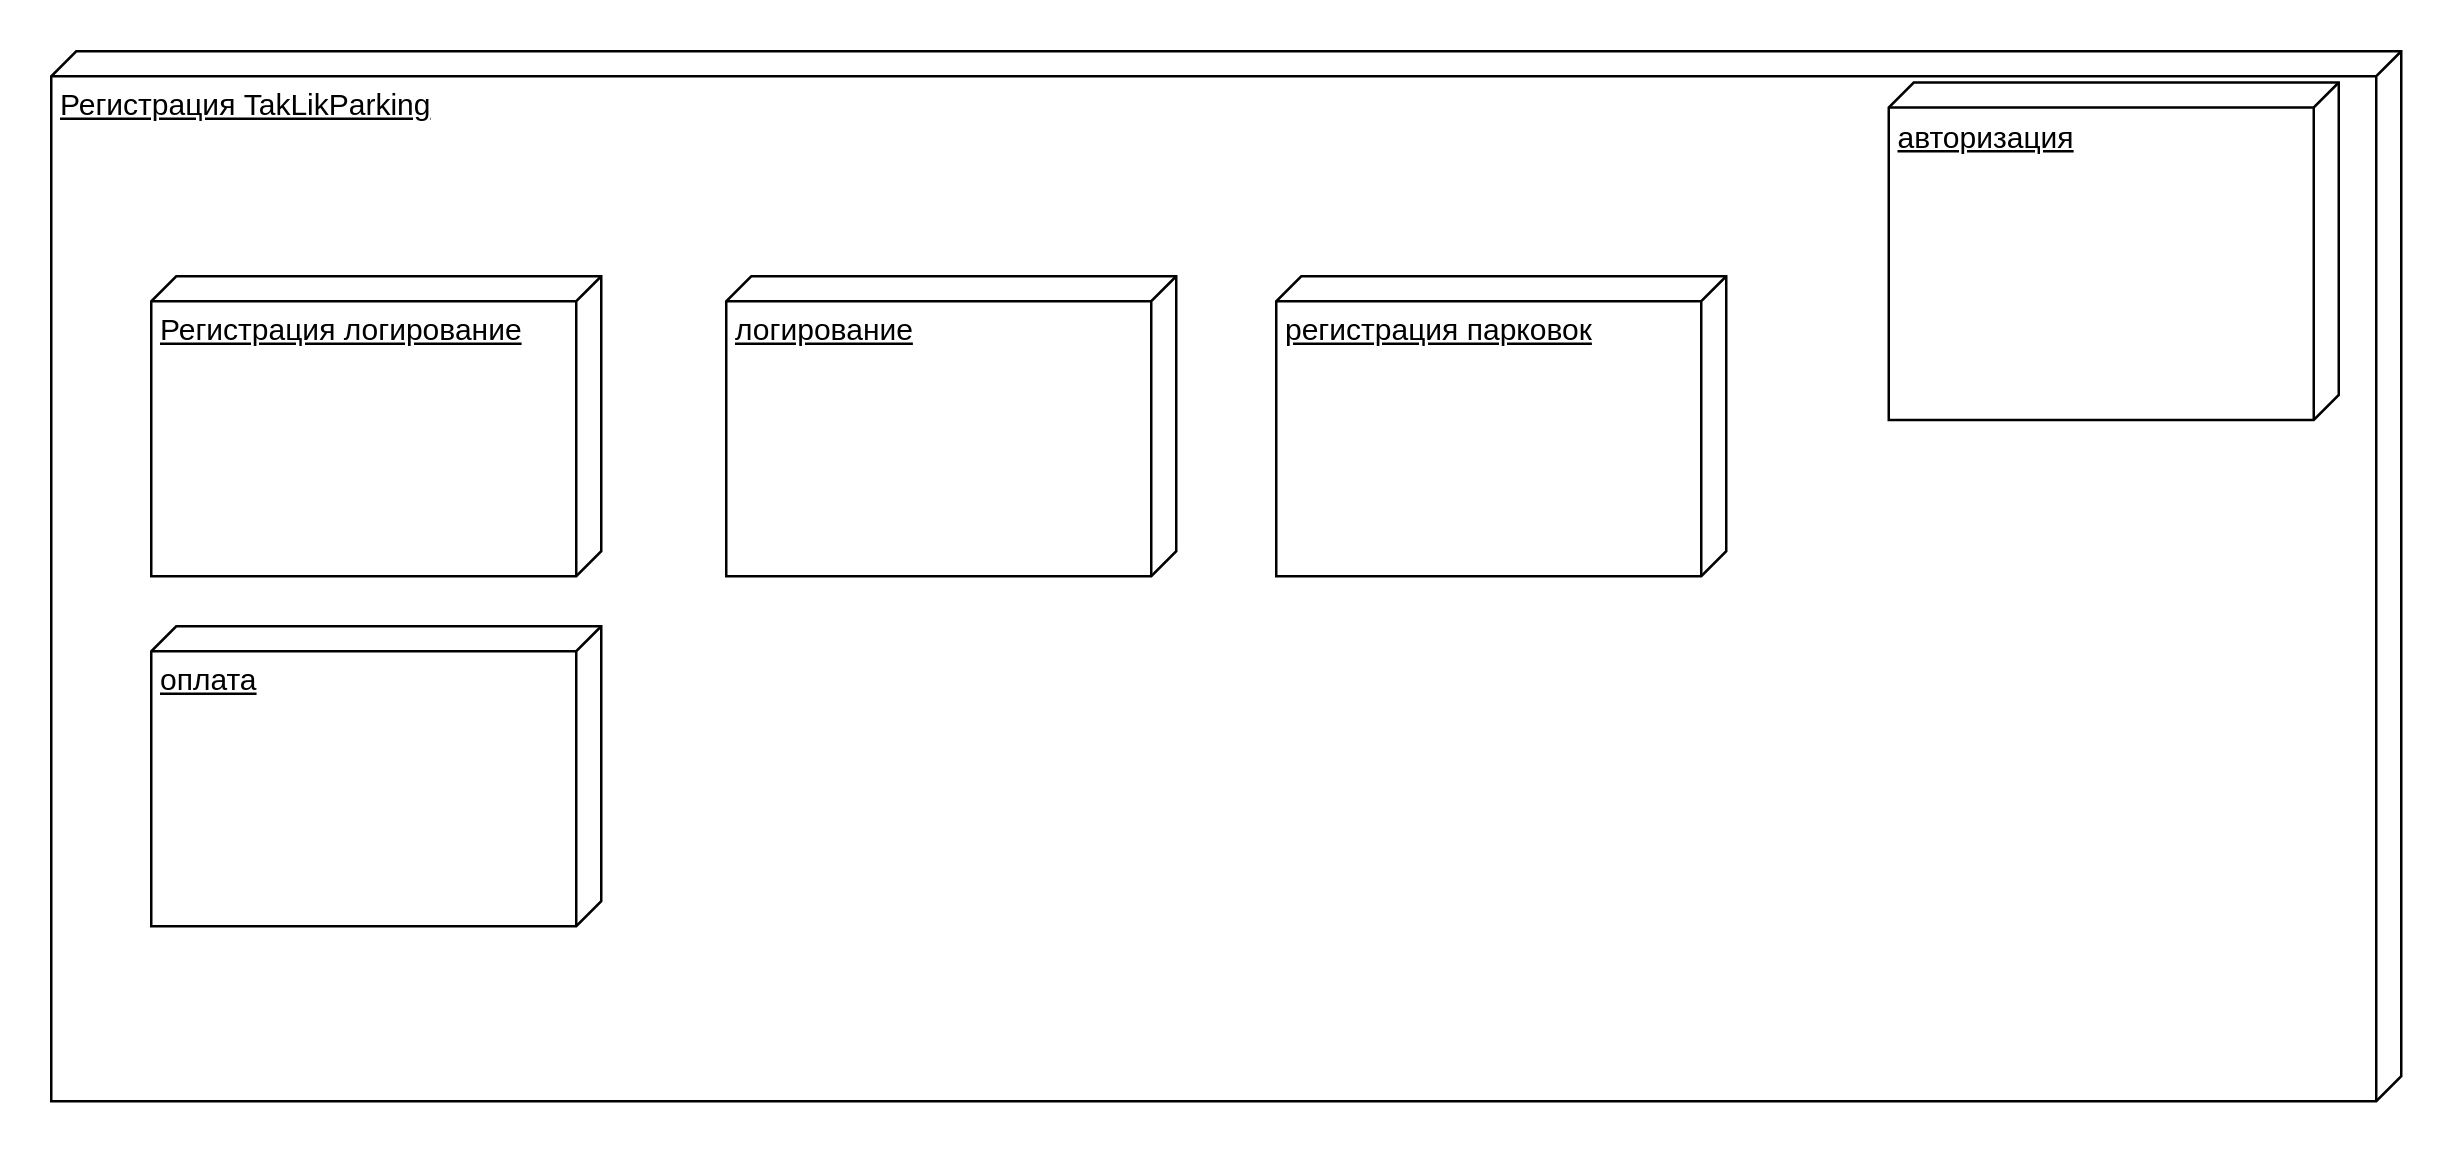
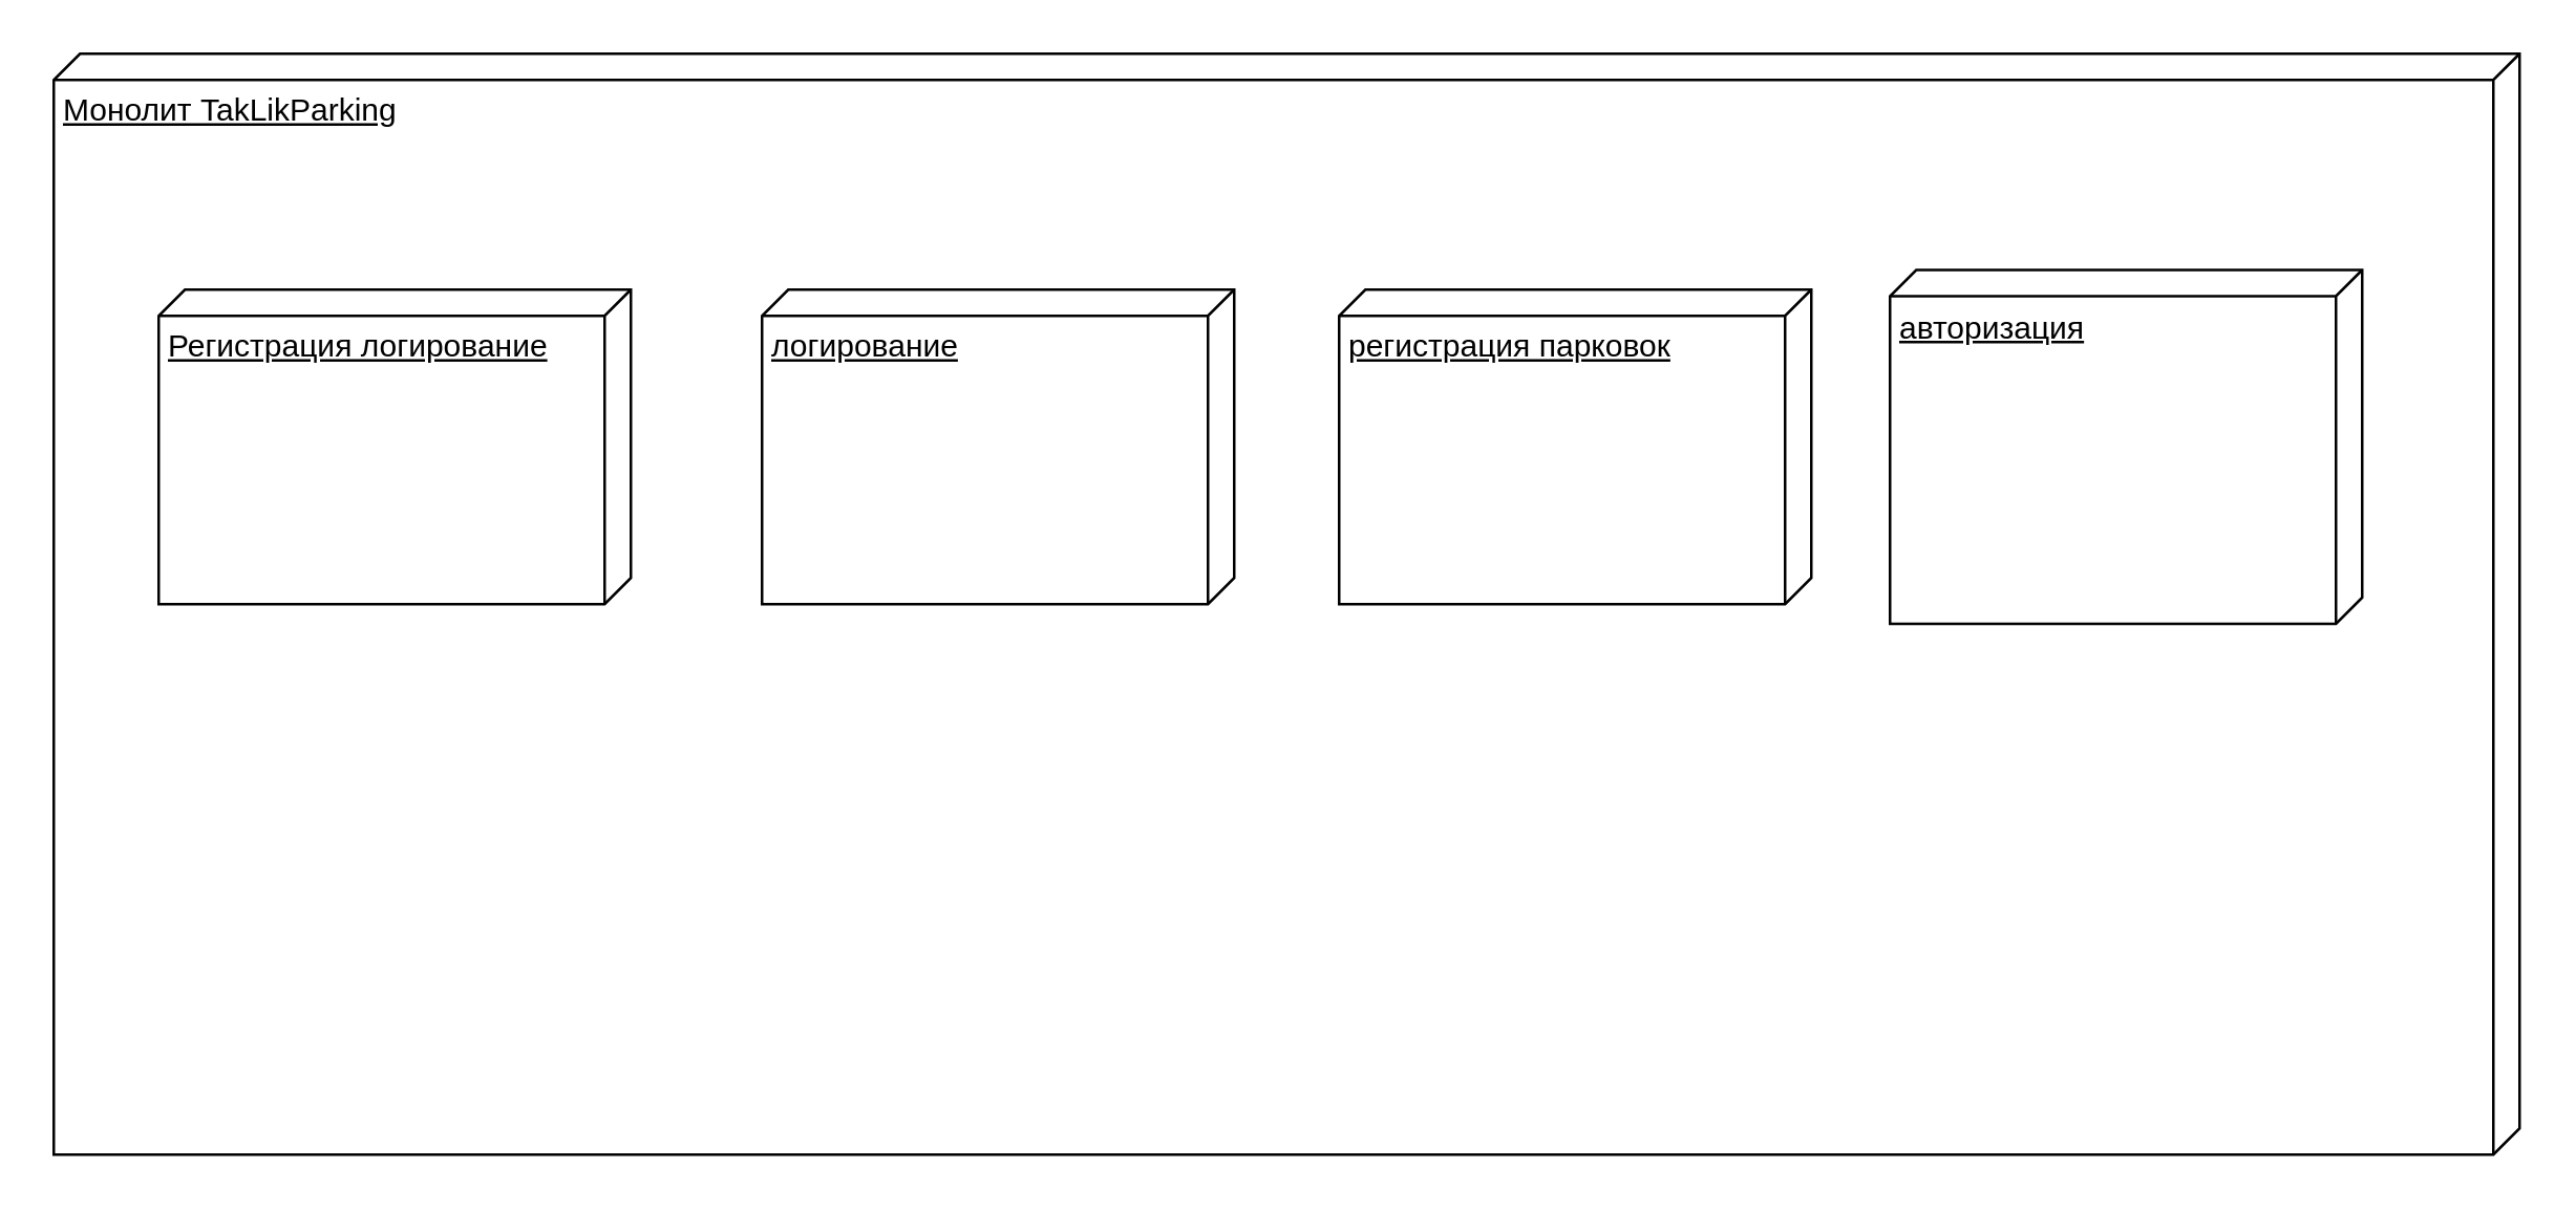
- <mxCell id="7" value="Регистрация TakLikParking" style="verticalAlign=top;align=left;spacingTop=8;spacingLeft=2;spacingRight=12;shape=cube;size=10;direction=south;fontStyle=4;html=1;whiteSpace=wrap;fillColor=none;" vertex="1" parent="1"><mxGeometry x="20" width="940" height="420" as="geometry" y="20" /></mxCell>
+ <mxCell id="7" value="Монолит TakLikParking" style="verticalAlign=top;align=left;spacingTop=8;spacingLeft=2;spacingRight=12;shape=cube;size=10;direction=south;fontStyle=4;html=1;whiteSpace=wrap;fillColor=none;" vertex="1" parent="1"><mxGeometry x="20" width="940" height="420" as="geometry" y="20" /></mxCell>
- <mxCell id="5" value="авторизация" style="verticalAlign=top;align=left;spacingTop=8;spacingLeft=2;spacingRight=12;shape=cube;size=10;direction=south;fontStyle=4;html=1;whiteSpace=wrap;" vertex="1" parent="1"><mxGeometry x="755" y="32.5" width="180" height="135" as="geometry" /></mxCell>
+ <mxCell id="5" value="авторизация" style="verticalAlign=top;align=left;spacingTop=8;spacingLeft=2;spacingRight=12;shape=cube;size=10;direction=south;fontStyle=4;html=1;whiteSpace=wrap;" vertex="1" parent="1"><mxGeometry x="720" y="102.5" width="180" height="135" as="geometry" /></mxCell>
- <mxCell id="4" value="оплата" style="verticalAlign=top;align=left;spacingTop=8;spacingLeft=2;spacingRight=12;shape=cube;size=10;direction=south;fontStyle=4;html=1;whiteSpace=wrap;" vertex="1" parent="1"><mxGeometry x="60" y="250" width="180" height="120" as="geometry" /></mxCell>
